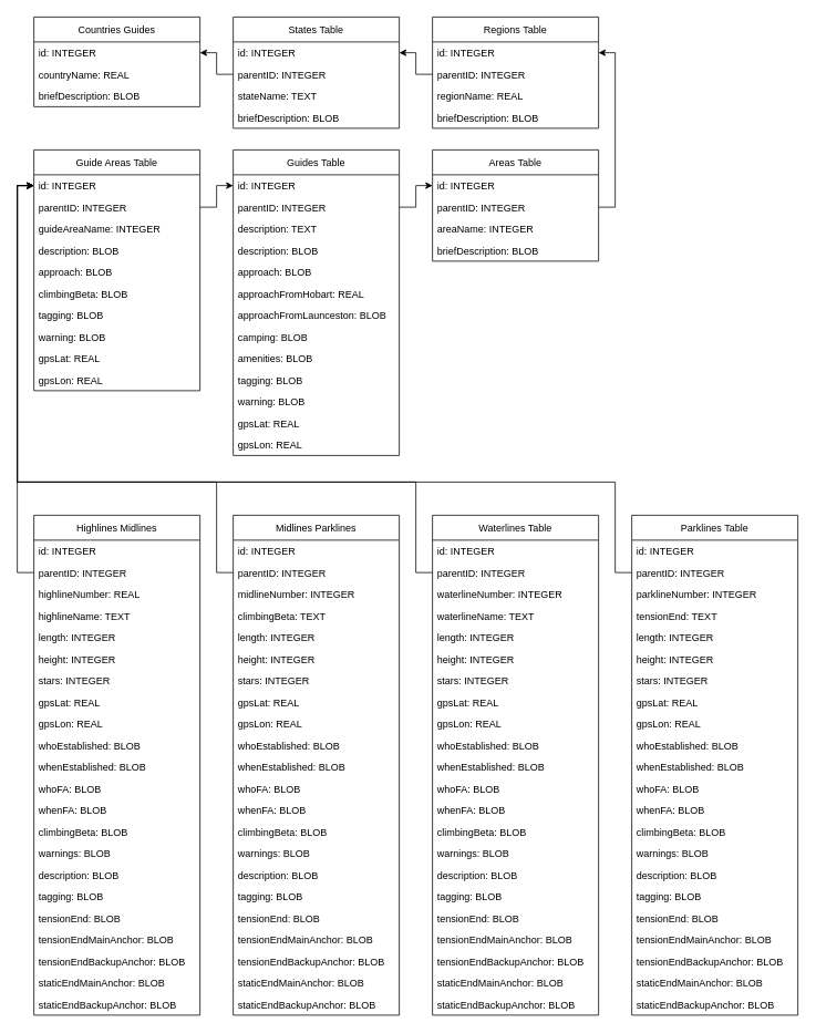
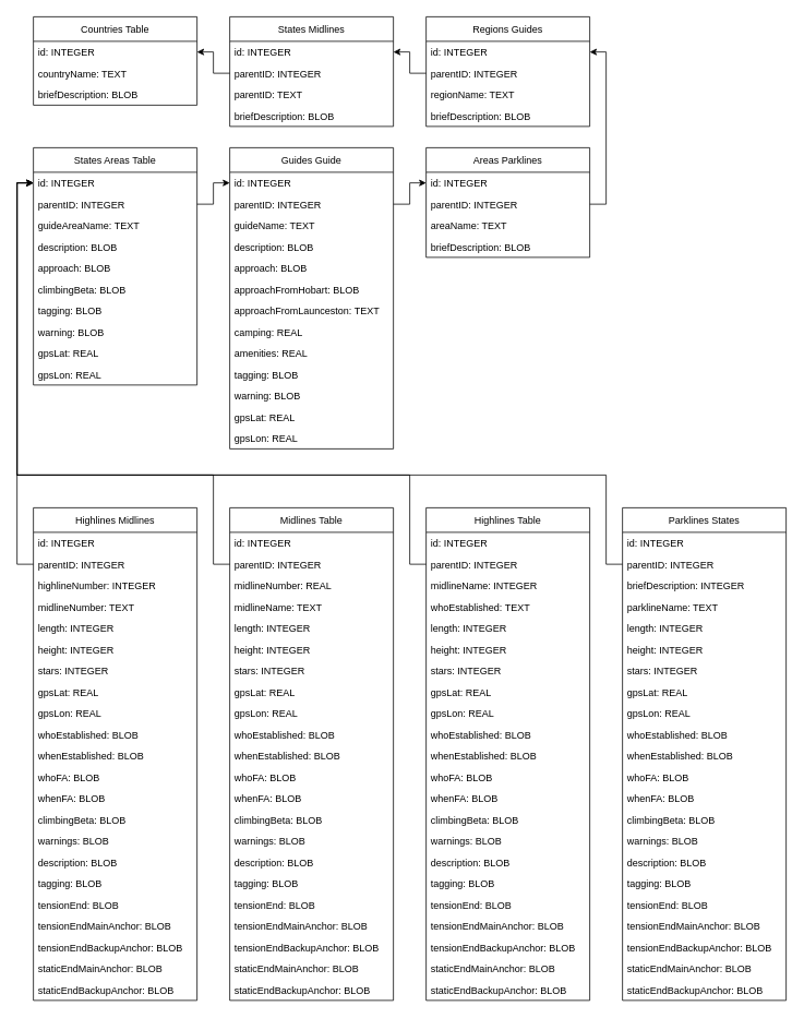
- <mxCell id="2" value="Countries Guides" style="swimlane;fontStyle=0;childLayout=stackLayout;horizontal=1;startSize=30;fillColor=none;horizontalStack=0;resizeParent=1;resizeParentMax=0;resizeLast=0;collapsible=1;marginBottom=0;" parent="1" vertex="1"><mxGeometry x="40" y="20" width="200" height="108" as="geometry"><mxRectangle x="390" y="250" width="90" height="26" as="alternateBounds" /></mxGeometry></mxCell>
+ <mxCell id="2" value="Countries Table" style="swimlane;fontStyle=0;childLayout=stackLayout;horizontal=1;startSize=30;fillColor=none;horizontalStack=0;resizeParent=1;resizeParentMax=0;resizeLast=0;collapsible=1;marginBottom=0;" parent="1" vertex="1"><mxGeometry x="40" y="20" width="200" height="108" as="geometry"><mxRectangle x="390" y="250" width="90" height="26" as="alternateBounds" /></mxGeometry></mxCell>
- <mxCell id="6" value="States Table" style="swimlane;fontStyle=0;childLayout=stackLayout;horizontal=1;startSize=30;fillColor=none;horizontalStack=0;resizeParent=1;resizeParentMax=0;resizeLast=0;collapsible=1;marginBottom=0;" parent="1" vertex="1"><mxGeometry x="280" y="20" width="200" height="134" as="geometry"><mxRectangle x="390" y="250" width="90" height="26" as="alternateBounds" /></mxGeometry></mxCell>
+ <mxCell id="6" value="States Midlines" style="swimlane;fontStyle=0;childLayout=stackLayout;horizontal=1;startSize=30;fillColor=none;horizontalStack=0;resizeParent=1;resizeParentMax=0;resizeLast=0;collapsible=1;marginBottom=0;" parent="1" vertex="1"><mxGeometry x="280" y="20" width="200" height="134" as="geometry"><mxRectangle x="390" y="250" width="90" height="26" as="alternateBounds" /></mxGeometry></mxCell>
- <mxCell id="12" value="Regions Table" style="swimlane;fontStyle=0;childLayout=stackLayout;horizontal=1;startSize=30;fillColor=none;horizontalStack=0;resizeParent=1;resizeParentMax=0;resizeLast=0;collapsible=1;marginBottom=0;" parent="1" vertex="1"><mxGeometry x="520" y="20" width="200" height="134" as="geometry"><mxRectangle x="390" y="250" width="90" height="26" as="alternateBounds" /></mxGeometry></mxCell>
+ <mxCell id="12" value="Regions Guides" style="swimlane;fontStyle=0;childLayout=stackLayout;horizontal=1;startSize=30;fillColor=none;horizontalStack=0;resizeParent=1;resizeParentMax=0;resizeLast=0;collapsible=1;marginBottom=0;" parent="1" vertex="1"><mxGeometry x="520" y="20" width="200" height="134" as="geometry"><mxRectangle x="390" y="250" width="90" height="26" as="alternateBounds" /></mxGeometry></mxCell>
- <mxCell id="4" value="countryName: REAL" style="text;strokeColor=none;fillColor=none;align=left;verticalAlign=top;spacingLeft=4;spacingRight=4;overflow=hidden;rotatable=0;points=[[0,0.5],[1,0.5]];portConstraint=eastwest;" parent="2" vertex="1"><mxGeometry y="56" width="200" height="26" as="geometry" /></mxCell>
+ <mxCell id="4" value="countryName: TEXT" style="text;strokeColor=none;fillColor=none;align=left;verticalAlign=top;spacingLeft=4;spacingRight=4;overflow=hidden;rotatable=0;points=[[0,0.5],[1,0.5]];portConstraint=eastwest;" parent="2" vertex="1"><mxGeometry y="56" width="200" height="26" as="geometry" /></mxCell>
- <mxCell id="9" value="stateName: TEXT" style="text;strokeColor=none;fillColor=none;align=left;verticalAlign=top;spacingLeft=4;spacingRight=4;overflow=hidden;rotatable=0;points=[[0,0.5],[1,0.5]];portConstraint=eastwest;" parent="6" vertex="1"><mxGeometry y="82" width="200" height="26" as="geometry" /></mxCell>
+ <mxCell id="9" value="parentID: TEXT" style="text;strokeColor=none;fillColor=none;align=left;verticalAlign=top;spacingLeft=4;spacingRight=4;overflow=hidden;rotatable=0;points=[[0,0.5],[1,0.5]];portConstraint=eastwest;" parent="6" vertex="1"><mxGeometry y="82" width="200" height="26" as="geometry" /></mxCell>
- <mxCell id="15" value="regionName: REAL" style="text;strokeColor=none;fillColor=none;align=left;verticalAlign=top;spacingLeft=4;spacingRight=4;overflow=hidden;rotatable=0;points=[[0,0.5],[1,0.5]];portConstraint=eastwest;" parent="12" vertex="1"><mxGeometry y="82" width="200" height="26" as="geometry" /></mxCell>
+ <mxCell id="15" value="regionName: TEXT" style="text;strokeColor=none;fillColor=none;align=left;verticalAlign=top;spacingLeft=4;spacingRight=4;overflow=hidden;rotatable=0;points=[[0,0.5],[1,0.5]];portConstraint=eastwest;" parent="12" vertex="1"><mxGeometry y="82" width="200" height="26" as="geometry" /></mxCell>
- <mxCell id="39" value="Guide Areas Table" style="swimlane;fontStyle=0;childLayout=stackLayout;horizontal=1;startSize=30;fillColor=none;horizontalStack=0;resizeParent=1;resizeParentMax=0;resizeLast=0;collapsible=1;marginBottom=0;" parent="1" vertex="1"><mxGeometry x="40" y="180" width="200" height="290" as="geometry"><mxRectangle x="390" y="250" width="90" height="26" as="alternateBounds" /></mxGeometry></mxCell>
+ <mxCell id="39" value="States Areas Table" style="swimlane;fontStyle=0;childLayout=stackLayout;horizontal=1;startSize=30;fillColor=none;horizontalStack=0;resizeParent=1;resizeParentMax=0;resizeLast=0;collapsible=1;marginBottom=0;" parent="1" vertex="1"><mxGeometry x="40" y="180" width="200" height="290" as="geometry"><mxRectangle x="390" y="250" width="90" height="26" as="alternateBounds" /></mxGeometry></mxCell>
- <mxCell id="24" value="Guides Table" style="swimlane;fontStyle=0;childLayout=stackLayout;horizontal=1;startSize=30;fillColor=none;horizontalStack=0;resizeParent=1;resizeParentMax=0;resizeLast=0;collapsible=1;marginBottom=0;" parent="1" vertex="1"><mxGeometry x="280" y="180" width="200" height="368" as="geometry"><mxRectangle x="390" y="250" width="90" height="26" as="alternateBounds" /></mxGeometry></mxCell>
+ <mxCell id="24" value="Guides Guide" style="swimlane;fontStyle=0;childLayout=stackLayout;horizontal=1;startSize=30;fillColor=none;horizontalStack=0;resizeParent=1;resizeParentMax=0;resizeLast=0;collapsible=1;marginBottom=0;" parent="1" vertex="1"><mxGeometry x="280" y="180" width="200" height="368" as="geometry"><mxRectangle x="390" y="250" width="90" height="26" as="alternateBounds" /></mxGeometry></mxCell>
- <mxCell id="18" value="Areas Table" style="swimlane;fontStyle=0;childLayout=stackLayout;horizontal=1;startSize=30;fillColor=none;horizontalStack=0;resizeParent=1;resizeParentMax=0;resizeLast=0;collapsible=1;marginBottom=0;" parent="1" vertex="1"><mxGeometry x="520" y="180" width="200" height="134" as="geometry"><mxRectangle x="390" y="250" width="90" height="26" as="alternateBounds" /></mxGeometry></mxCell>
+ <mxCell id="18" value="Areas Parklines" style="swimlane;fontStyle=0;childLayout=stackLayout;horizontal=1;startSize=30;fillColor=none;horizontalStack=0;resizeParent=1;resizeParentMax=0;resizeLast=0;collapsible=1;marginBottom=0;" parent="1" vertex="1"><mxGeometry x="520" y="180" width="200" height="134" as="geometry"><mxRectangle x="390" y="250" width="90" height="26" as="alternateBounds" /></mxGeometry></mxCell>
- <mxCell id="42" value="guideAreaName: INTEGER" style="text;strokeColor=none;fillColor=none;align=left;verticalAlign=top;spacingLeft=4;spacingRight=4;overflow=hidden;rotatable=0;points=[[0,0.5],[1,0.5]];portConstraint=eastwest;" parent="39" vertex="1"><mxGeometry y="82" width="200" height="26" as="geometry" /></mxCell>
+ <mxCell id="42" value="guideAreaName: TEXT" style="text;strokeColor=none;fillColor=none;align=left;verticalAlign=top;spacingLeft=4;spacingRight=4;overflow=hidden;rotatable=0;points=[[0,0.5],[1,0.5]];portConstraint=eastwest;" parent="39" vertex="1"><mxGeometry y="82" width="200" height="26" as="geometry" /></mxCell>
- <mxCell id="27" value="description: TEXT" style="text;strokeColor=none;fillColor=none;align=left;verticalAlign=top;spacingLeft=4;spacingRight=4;overflow=hidden;rotatable=0;points=[[0,0.5],[1,0.5]];portConstraint=eastwest;" parent="24" vertex="1"><mxGeometry y="82" width="200" height="26" as="geometry" /></mxCell>
+ <mxCell id="27" value="guideName: TEXT" style="text;strokeColor=none;fillColor=none;align=left;verticalAlign=top;spacingLeft=4;spacingRight=4;overflow=hidden;rotatable=0;points=[[0,0.5],[1,0.5]];portConstraint=eastwest;" parent="24" vertex="1"><mxGeometry y="82" width="200" height="26" as="geometry" /></mxCell>
- <mxCell id="21" value="areaName: INTEGER" style="text;strokeColor=none;fillColor=none;align=left;verticalAlign=top;spacingLeft=4;spacingRight=4;overflow=hidden;rotatable=0;points=[[0,0.5],[1,0.5]];portConstraint=eastwest;" parent="18" vertex="1"><mxGeometry y="82" width="200" height="26" as="geometry" /></mxCell>
+ <mxCell id="21" value="areaName: TEXT" style="text;strokeColor=none;fillColor=none;align=left;verticalAlign=top;spacingLeft=4;spacingRight=4;overflow=hidden;rotatable=0;points=[[0,0.5],[1,0.5]];portConstraint=eastwest;" parent="18" vertex="1"><mxGeometry y="82" width="200" height="26" as="geometry" /></mxCell>
- <mxCell id="30" value="approachFromHobart: REAL" style="text;strokeColor=none;fillColor=none;align=left;verticalAlign=top;spacingLeft=4;spacingRight=4;overflow=hidden;rotatable=0;points=[[0,0.5],[1,0.5]];portConstraint=eastwest;" parent="24" vertex="1"><mxGeometry y="160" width="200" height="26" as="geometry" /></mxCell>
+ <mxCell id="30" value="approachFromHobart: BLOB" style="text;strokeColor=none;fillColor=none;align=left;verticalAlign=top;spacingLeft=4;spacingRight=4;overflow=hidden;rotatable=0;points=[[0,0.5],[1,0.5]];portConstraint=eastwest;" parent="24" vertex="1"><mxGeometry y="160" width="200" height="26" as="geometry" /></mxCell>
- <mxCell id="31" value="approachFromLaunceston: BLOB" style="text;strokeColor=none;fillColor=none;align=left;verticalAlign=top;spacingLeft=4;spacingRight=4;overflow=hidden;rotatable=0;points=[[0,0.5],[1,0.5]];portConstraint=eastwest;" parent="24" vertex="1"><mxGeometry y="186" width="200" height="26" as="geometry" /></mxCell>
+ <mxCell id="31" value="approachFromLaunceston: TEXT" style="text;strokeColor=none;fillColor=none;align=left;verticalAlign=top;spacingLeft=4;spacingRight=4;overflow=hidden;rotatable=0;points=[[0,0.5],[1,0.5]];portConstraint=eastwest;" parent="24" vertex="1"><mxGeometry y="186" width="200" height="26" as="geometry" /></mxCell>
- <mxCell id="32" value="camping: BLOB" style="text;strokeColor=none;fillColor=none;align=left;verticalAlign=top;spacingLeft=4;spacingRight=4;overflow=hidden;rotatable=0;points=[[0,0.5],[1,0.5]];portConstraint=eastwest;" parent="24" vertex="1"><mxGeometry y="212" width="200" height="26" as="geometry" /></mxCell>
+ <mxCell id="32" value="camping: REAL" style="text;strokeColor=none;fillColor=none;align=left;verticalAlign=top;spacingLeft=4;spacingRight=4;overflow=hidden;rotatable=0;points=[[0,0.5],[1,0.5]];portConstraint=eastwest;" parent="24" vertex="1"><mxGeometry y="212" width="200" height="26" as="geometry" /></mxCell>
- <mxCell id="33" value="amenities: BLOB" style="text;strokeColor=none;fillColor=none;align=left;verticalAlign=top;spacingLeft=4;spacingRight=4;overflow=hidden;rotatable=0;points=[[0,0.5],[1,0.5]];portConstraint=eastwest;" parent="24" vertex="1"><mxGeometry y="238" width="200" height="26" as="geometry" /></mxCell>
+ <mxCell id="33" value="amenities: REAL" style="text;strokeColor=none;fillColor=none;align=left;verticalAlign=top;spacingLeft=4;spacingRight=4;overflow=hidden;rotatable=0;points=[[0,0.5],[1,0.5]];portConstraint=eastwest;" parent="24" vertex="1"><mxGeometry y="238" width="200" height="26" as="geometry" /></mxCell>
- <mxCell id="75" value="Midlines Parklines" style="swimlane;fontStyle=0;childLayout=stackLayout;horizontal=1;startSize=30;fillColor=none;horizontalStack=0;resizeParent=1;resizeParentMax=0;resizeLast=0;collapsible=1;marginBottom=0;" vertex="1" parent="1"><mxGeometry x="280" y="620" width="200" height="602" as="geometry"><mxRectangle x="390" y="250" width="90" height="26" as="alternateBounds" /></mxGeometry></mxCell>
+ <mxCell id="75" value="Midlines Table" style="swimlane;fontStyle=0;childLayout=stackLayout;horizontal=1;startSize=30;fillColor=none;horizontalStack=0;resizeParent=1;resizeParentMax=0;resizeLast=0;collapsible=1;marginBottom=0;" vertex="1" parent="1"><mxGeometry x="280" y="620" width="200" height="602" as="geometry"><mxRectangle x="390" y="250" width="90" height="26" as="alternateBounds" /></mxGeometry></mxCell>
- <mxCell id="99" value="Waterlines Table" style="swimlane;fontStyle=0;childLayout=stackLayout;horizontal=1;startSize=30;fillColor=none;horizontalStack=0;resizeParent=1;resizeParentMax=0;resizeLast=0;collapsible=1;marginBottom=0;" vertex="1" parent="1"><mxGeometry x="520" y="620" width="200" height="602" as="geometry"><mxRectangle x="390" y="250" width="90" height="26" as="alternateBounds" /></mxGeometry></mxCell>
+ <mxCell id="99" value="Highlines Table" style="swimlane;fontStyle=0;childLayout=stackLayout;horizontal=1;startSize=30;fillColor=none;horizontalStack=0;resizeParent=1;resizeParentMax=0;resizeLast=0;collapsible=1;marginBottom=0;" vertex="1" parent="1"><mxGeometry x="520" y="620" width="200" height="602" as="geometry"><mxRectangle x="390" y="250" width="90" height="26" as="alternateBounds" /></mxGeometry></mxCell>
- <mxCell id="123" value="Parklines Table" style="swimlane;fontStyle=0;childLayout=stackLayout;horizontal=1;startSize=30;fillColor=none;horizontalStack=0;resizeParent=1;resizeParentMax=0;resizeLast=0;collapsible=1;marginBottom=0;" vertex="1" parent="1"><mxGeometry x="760" y="620" width="200" height="602" as="geometry"><mxRectangle x="390" y="250" width="90" height="26" as="alternateBounds" /></mxGeometry></mxCell>
+ <mxCell id="123" value="Parklines States" style="swimlane;fontStyle=0;childLayout=stackLayout;horizontal=1;startSize=30;fillColor=none;horizontalStack=0;resizeParent=1;resizeParentMax=0;resizeLast=0;collapsible=1;marginBottom=0;" vertex="1" parent="1"><mxGeometry x="760" y="620" width="200" height="602" as="geometry"><mxRectangle x="390" y="250" width="90" height="26" as="alternateBounds" /></mxGeometry></mxCell>
- <mxCell id="54" value="highlineNumber: REAL" style="text;strokeColor=none;fillColor=none;align=left;verticalAlign=top;spacingLeft=4;spacingRight=4;overflow=hidden;rotatable=0;points=[[0,0.5],[1,0.5]];portConstraint=eastwest;" vertex="1" parent="51"><mxGeometry y="82" width="200" height="26" as="geometry" /></mxCell>
+ <mxCell id="54" value="highlineNumber: INTEGER" style="text;strokeColor=none;fillColor=none;align=left;verticalAlign=top;spacingLeft=4;spacingRight=4;overflow=hidden;rotatable=0;points=[[0,0.5],[1,0.5]];portConstraint=eastwest;" vertex="1" parent="51"><mxGeometry y="82" width="200" height="26" as="geometry" /></mxCell>
- <mxCell id="78" value="midlineNumber: INTEGER" style="text;strokeColor=none;fillColor=none;align=left;verticalAlign=top;spacingLeft=4;spacingRight=4;overflow=hidden;rotatable=0;points=[[0,0.5],[1,0.5]];portConstraint=eastwest;" vertex="1" parent="75"><mxGeometry y="82" width="200" height="26" as="geometry" /></mxCell>
+ <mxCell id="78" value="midlineNumber: REAL" style="text;strokeColor=none;fillColor=none;align=left;verticalAlign=top;spacingLeft=4;spacingRight=4;overflow=hidden;rotatable=0;points=[[0,0.5],[1,0.5]];portConstraint=eastwest;" vertex="1" parent="75"><mxGeometry y="82" width="200" height="26" as="geometry" /></mxCell>
- <mxCell id="102" value="waterlineNumber: INTEGER" style="text;strokeColor=none;fillColor=none;align=left;verticalAlign=top;spacingLeft=4;spacingRight=4;overflow=hidden;rotatable=0;points=[[0,0.5],[1,0.5]];portConstraint=eastwest;" vertex="1" parent="99"><mxGeometry y="82" width="200" height="26" as="geometry" /></mxCell>
+ <mxCell id="102" value="midlineName: INTEGER" style="text;strokeColor=none;fillColor=none;align=left;verticalAlign=top;spacingLeft=4;spacingRight=4;overflow=hidden;rotatable=0;points=[[0,0.5],[1,0.5]];portConstraint=eastwest;" vertex="1" parent="99"><mxGeometry y="82" width="200" height="26" as="geometry" /></mxCell>
- <mxCell id="126" value="parklineNumber: INTEGER" style="text;strokeColor=none;fillColor=none;align=left;verticalAlign=top;spacingLeft=4;spacingRight=4;overflow=hidden;rotatable=0;points=[[0,0.5],[1,0.5]];portConstraint=eastwest;" vertex="1" parent="123"><mxGeometry y="82" width="200" height="26" as="geometry" /></mxCell>
+ <mxCell id="126" value="briefDescription: INTEGER" style="text;strokeColor=none;fillColor=none;align=left;verticalAlign=top;spacingLeft=4;spacingRight=4;overflow=hidden;rotatable=0;points=[[0,0.5],[1,0.5]];portConstraint=eastwest;" vertex="1" parent="123"><mxGeometry y="82" width="200" height="26" as="geometry" /></mxCell>
- <mxCell id="55" value="highlineName: TEXT" style="text;strokeColor=none;fillColor=none;align=left;verticalAlign=top;spacingLeft=4;spacingRight=4;overflow=hidden;rotatable=0;points=[[0,0.5],[1,0.5]];portConstraint=eastwest;" vertex="1" parent="51"><mxGeometry y="108" width="200" height="26" as="geometry" /></mxCell>
+ <mxCell id="55" value="midlineNumber: TEXT" style="text;strokeColor=none;fillColor=none;align=left;verticalAlign=top;spacingLeft=4;spacingRight=4;overflow=hidden;rotatable=0;points=[[0,0.5],[1,0.5]];portConstraint=eastwest;" vertex="1" parent="51"><mxGeometry y="108" width="200" height="26" as="geometry" /></mxCell>
- <mxCell id="79" value="climbingBeta: TEXT" style="text;strokeColor=none;fillColor=none;align=left;verticalAlign=top;spacingLeft=4;spacingRight=4;overflow=hidden;rotatable=0;points=[[0,0.5],[1,0.5]];portConstraint=eastwest;" vertex="1" parent="75"><mxGeometry y="108" width="200" height="26" as="geometry" /></mxCell>
+ <mxCell id="79" value="midlineName: TEXT" style="text;strokeColor=none;fillColor=none;align=left;verticalAlign=top;spacingLeft=4;spacingRight=4;overflow=hidden;rotatable=0;points=[[0,0.5],[1,0.5]];portConstraint=eastwest;" vertex="1" parent="75"><mxGeometry y="108" width="200" height="26" as="geometry" /></mxCell>
- <mxCell id="103" value="waterlineName: TEXT" style="text;strokeColor=none;fillColor=none;align=left;verticalAlign=top;spacingLeft=4;spacingRight=4;overflow=hidden;rotatable=0;points=[[0,0.5],[1,0.5]];portConstraint=eastwest;" vertex="1" parent="99"><mxGeometry y="108" width="200" height="26" as="geometry" /></mxCell>
+ <mxCell id="103" value="whoEstablished: TEXT" style="text;strokeColor=none;fillColor=none;align=left;verticalAlign=top;spacingLeft=4;spacingRight=4;overflow=hidden;rotatable=0;points=[[0,0.5],[1,0.5]];portConstraint=eastwest;" vertex="1" parent="99"><mxGeometry y="108" width="200" height="26" as="geometry" /></mxCell>
- <mxCell id="127" value="tensionEnd: TEXT" style="text;strokeColor=none;fillColor=none;align=left;verticalAlign=top;spacingLeft=4;spacingRight=4;overflow=hidden;rotatable=0;points=[[0,0.5],[1,0.5]];portConstraint=eastwest;" vertex="1" parent="123"><mxGeometry y="108" width="200" height="26" as="geometry" /></mxCell>
+ <mxCell id="127" value="parklineName: TEXT" style="text;strokeColor=none;fillColor=none;align=left;verticalAlign=top;spacingLeft=4;spacingRight=4;overflow=hidden;rotatable=0;points=[[0,0.5],[1,0.5]];portConstraint=eastwest;" vertex="1" parent="123"><mxGeometry y="108" width="200" height="26" as="geometry" /></mxCell>
